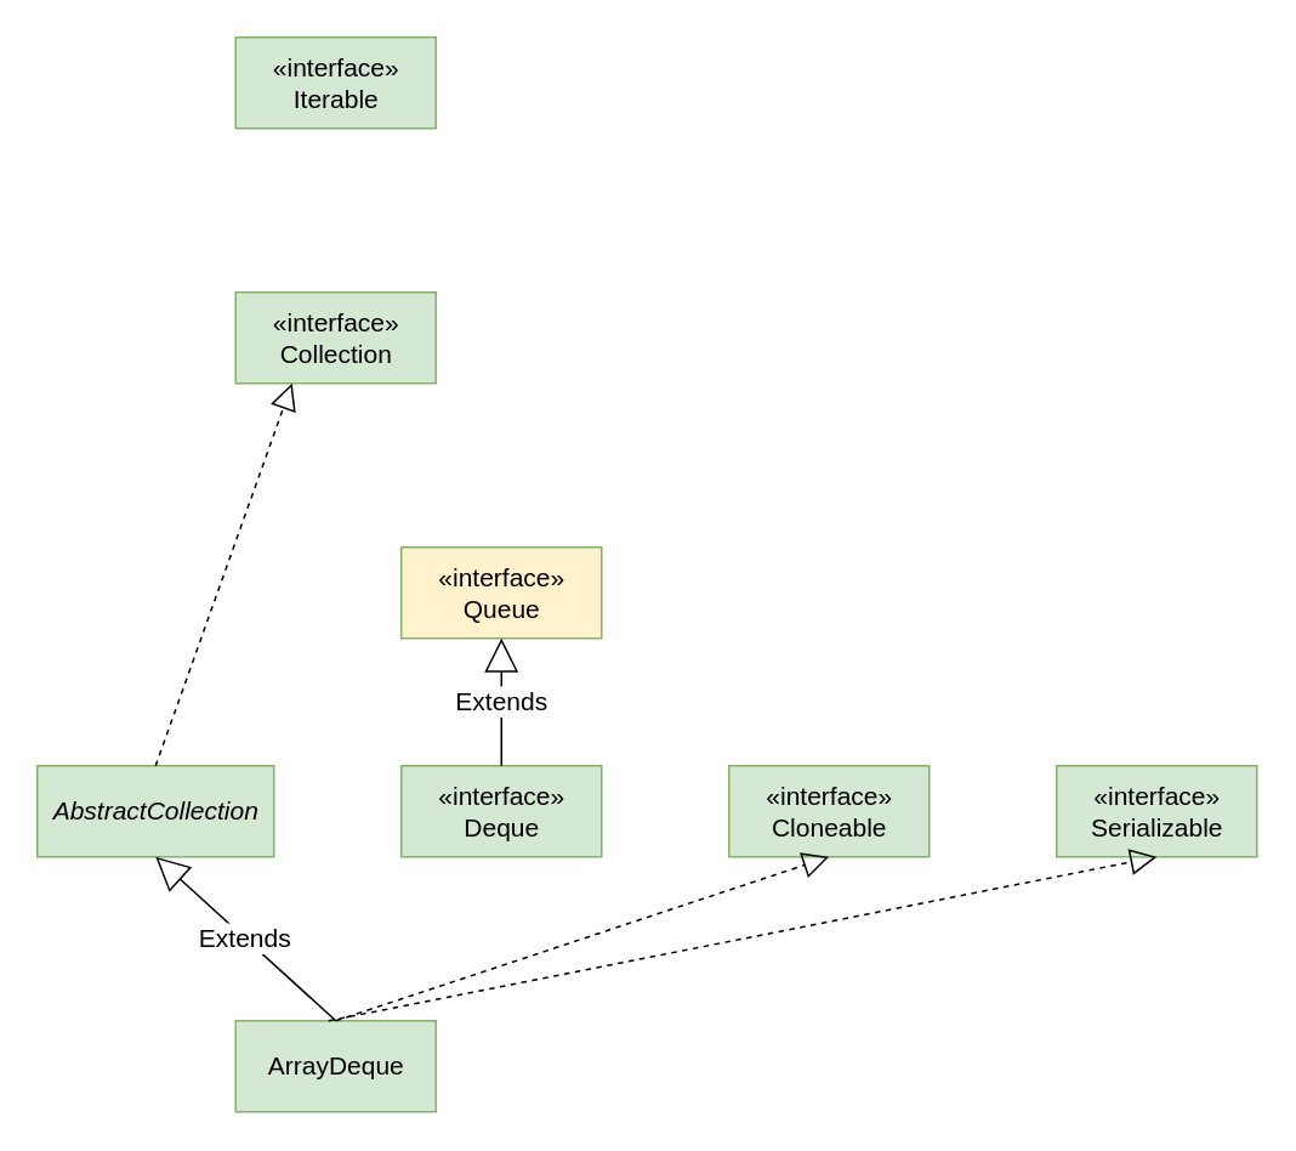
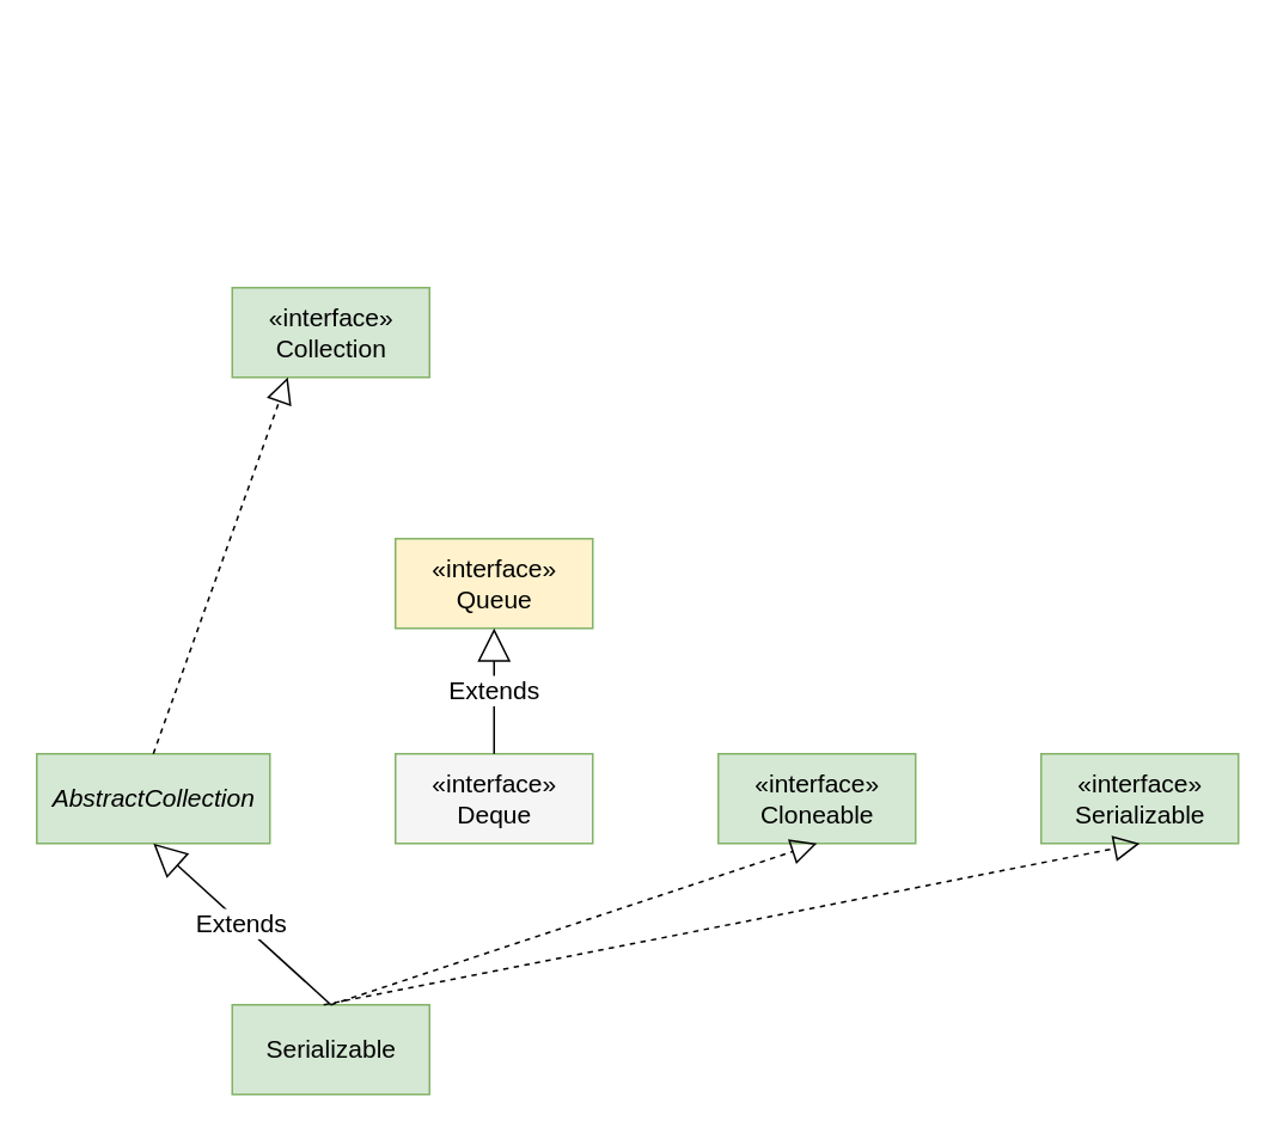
- <mxCell id="14" value="«interface»&lt;br style=&quot;font-size: 14px;&quot;&gt;Iterable" style="html=1;fontSize=14;fillColor=#d5e8d4;strokeColor=#82b366;" vertex="1" parent="1"><mxGeometry x="129" y="20" width="110" height="50" as="geometry" /></mxCell>
- <mxCell id="5" value="«interface»&lt;br style=&quot;font-size: 14px;&quot;&gt;Deque" style="html=1;fontSize=14;fillColor=#d5e8d4;strokeColor=#82b366;" vertex="1" parent="1"><mxGeometry x="220" y="420" width="110" height="50" as="geometry" /></mxCell>
+ <mxCell id="5" value="«interface»&lt;br style=&quot;font-size: 14px;&quot;&gt;Deque" style="html=1;fontSize=14;fillColor=#f5f5f5;strokeColor=#82b366;" vertex="1" parent="1"><mxGeometry x="220" y="420" width="110" height="50" as="geometry" /></mxCell>
- <mxCell id="2" value="ArrayDeque" style="html=1;fontSize=14;fillColor=#d5e8d4;strokeColor=#82b366;" vertex="1" parent="1"><mxGeometry x="129" y="560" width="110" height="50" as="geometry" /></mxCell>
+ <mxCell id="2" value="Serializable" style="html=1;fontSize=14;fillColor=#d5e8d4;strokeColor=#82b366;" vertex="1" parent="1"><mxGeometry x="129" y="560" width="110" height="50" as="geometry" /></mxCell>
